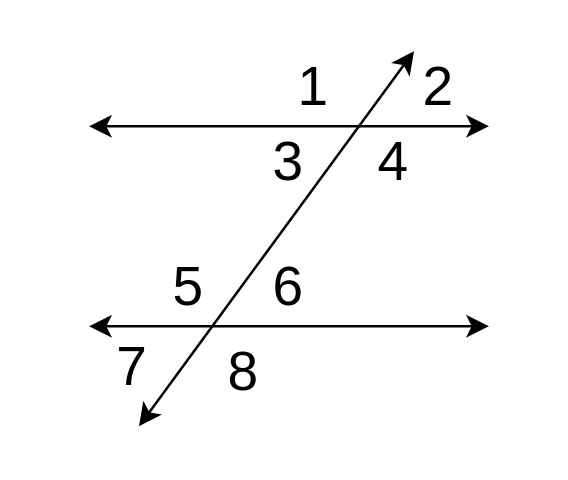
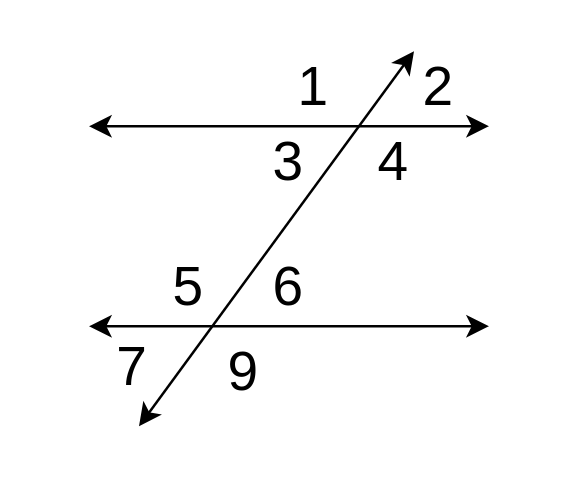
- <mxCell id="6" value="&lt;font style=&quot;font-size: 22px;&quot;&gt;8&lt;/font&gt;" style="text;html=1;strokeColor=none;fillColor=none;align=center;verticalAlign=middle;whiteSpace=wrap;rounded=0;" parent="1" vertex="1"><mxGeometry x="67" y="134" width="60" height="30" as="geometry" /></mxCell>
+ <mxCell id="6" value="&lt;font style=&quot;font-size: 22px;&quot;&gt;9&lt;/font&gt;" style="text;html=1;strokeColor=none;fillColor=none;align=center;verticalAlign=middle;whiteSpace=wrap;rounded=0;" parent="1" vertex="1"><mxGeometry x="67" y="134" width="60" height="30" as="geometry" /></mxCell>
